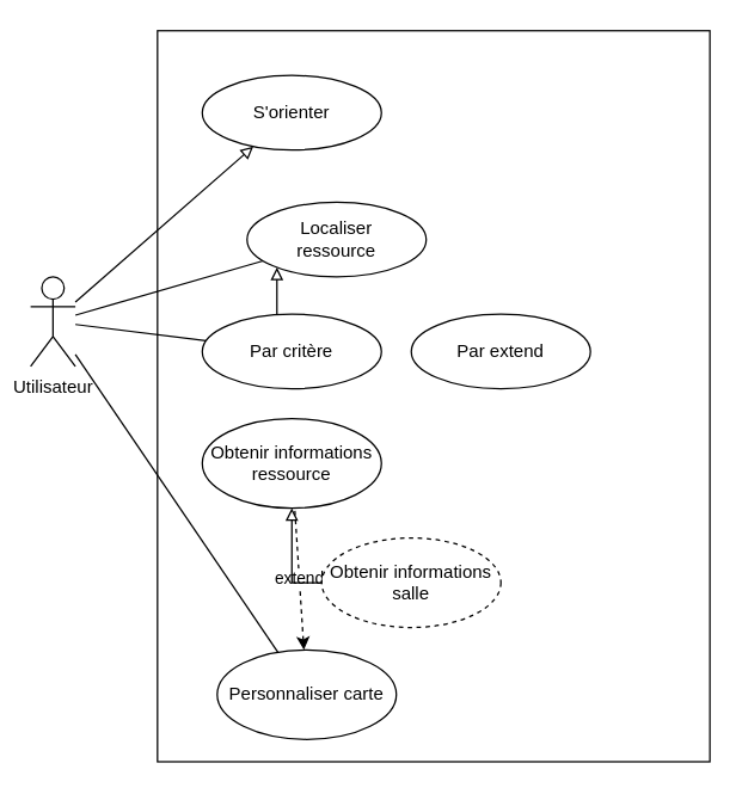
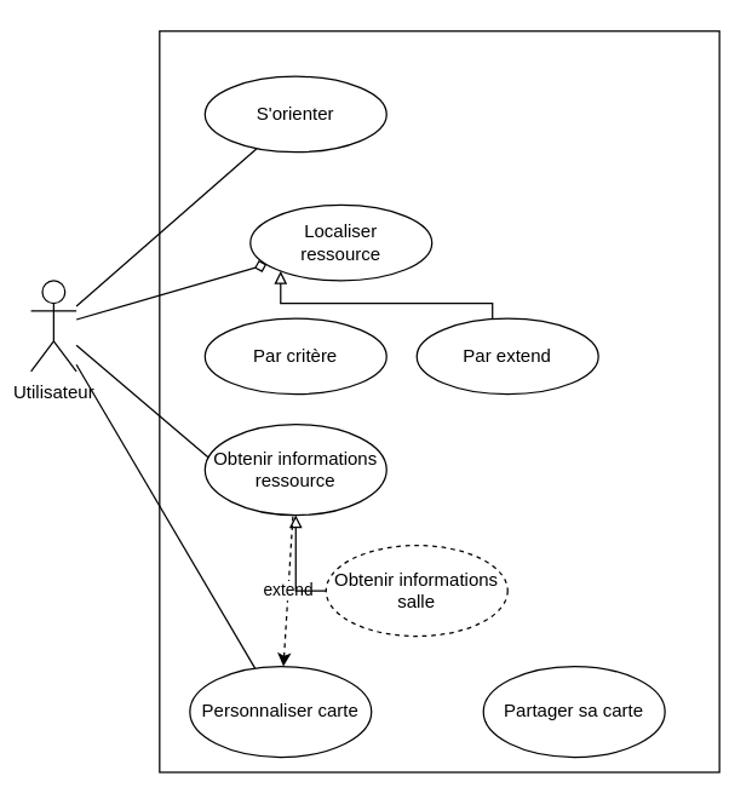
- <mxCell id="3" style="rounded=0;orthogonalLoop=1;jettySize=auto;html=1;endArrow=block;endFill=0;shadow=0;sketch=0;" parent="1" source="7" target="8" edge="1"><mxGeometry relative="1" as="geometry"><Array as="points" /><mxPoint x="55.837" y="200" as="sourcePoint" /></mxGeometry></mxCell>
+ <mxCell id="3" style="rounded=0;orthogonalLoop=1;jettySize=auto;html=1;endArrow=none;endFill=0;shadow=0;sketch=0;" parent="1" source="7" target="8" edge="1"><mxGeometry relative="1" as="geometry"><Array as="points" /><mxPoint x="55.837" y="200" as="sourcePoint" /></mxGeometry></mxCell>
- <mxCell id="4" style="edgeStyle=none;rounded=0;orthogonalLoop=1;jettySize=auto;html=1;strokeColor=default;endArrow=none;endFill=0;" parent="1" source="7" target="9" edge="1"><mxGeometry relative="1" as="geometry"><Array as="points" /></mxGeometry></mxCell>
+ <mxCell id="4" style="edgeStyle=none;rounded=0;orthogonalLoop=1;jettySize=auto;html=1;strokeColor=default;endArrow=diamond;endFill=0;" parent="1" source="7" target="9" edge="1"><mxGeometry relative="1" as="geometry"><Array as="points" /></mxGeometry></mxCell>
+ <mxCell id="17" style="edgeStyle=orthogonalEdgeStyle;rounded=0;orthogonalLoop=1;jettySize=auto;html=1;endArrow=block;endFill=0;" parent="1" source="18" target="9" edge="1"><mxGeometry relative="1" as="geometry"><Array as="points"><mxPoint x="325" y="200" /><mxPoint x="185" y="200" /></Array></mxGeometry></mxCell>
- <mxCell id="15" style="edgeStyle=orthogonalEdgeStyle;rounded=0;orthogonalLoop=1;jettySize=auto;html=1;endArrow=block;endFill=0;" parent="1" source="16" target="9" edge="1"><mxGeometry relative="1" as="geometry"><Array as="points"><mxPoint x="185" y="190" /><mxPoint x="185" y="190" /></Array></mxGeometry></mxCell>
- <mxCell id="5" style="edgeStyle=none;rounded=0;orthogonalLoop=1;jettySize=auto;html=1;endArrow=none;endFill=0;strokeColor=default;" parent="1" source="7" target="16" edge="1"><mxGeometry relative="1" as="geometry" /></mxCell>
+ <mxCell id="5" style="edgeStyle=none;rounded=0;orthogonalLoop=1;jettySize=auto;html=1;entryX=0.025;entryY=0.375;entryDx=0;entryDy=0;entryPerimeter=0;endArrow=none;endFill=0;strokeColor=default;" parent="1" source="7" target="11" edge="1"><mxGeometry relative="1" as="geometry" /></mxCell>
- <mxCell id="20" value="Personnaliser carte" style="ellipse;whiteSpace=wrap;html=1;" parent="1" vertex="1"><mxGeometry x="145" y="435" width="120" height="60" as="geometry" /></mxCell>
+ <mxCell id="20" value="Personnaliser carte" style="ellipse;whiteSpace=wrap;html=1;" parent="1" vertex="1"><mxGeometry x="125" y="440" width="120" height="60" as="geometry" /></mxCell>
+ <mxCell id="21" value="Partager sa carte" style="ellipse;whiteSpace=wrap;html=1;" parent="1" vertex="1"><mxGeometry x="319" y="440" width="120" height="60" as="geometry" /></mxCell>
